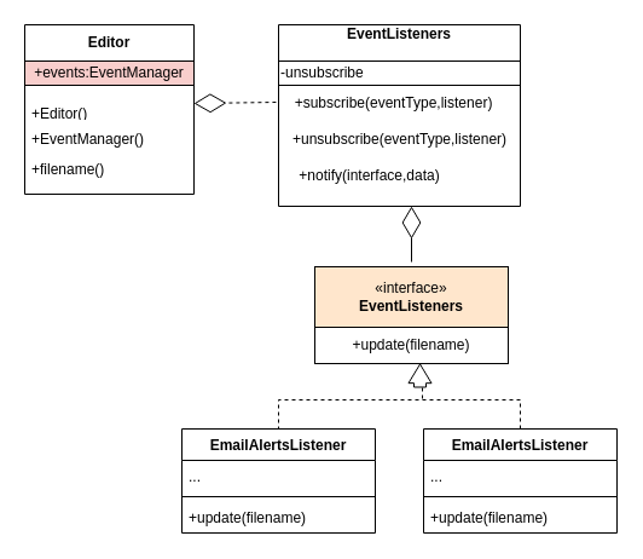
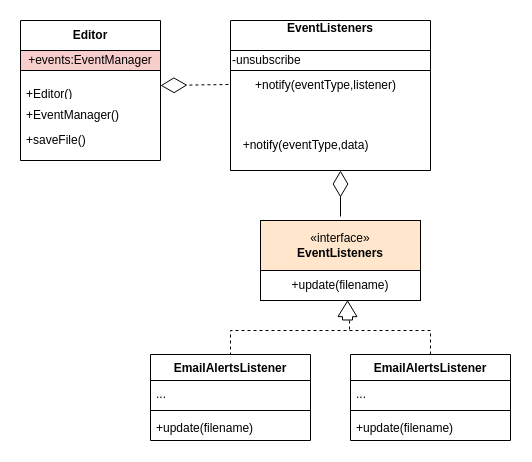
- <mxCell id="9" value="+subscribe(eventType,listener&lt;span style=&quot;background-color: transparent; color: light-dark(rgb(0, 0, 0), rgb(255, 255, 255));&quot;&gt;)&lt;/span&gt;" style="text;html=1;align=center;verticalAlign=middle;resizable=0;points=[];autosize=1;strokeColor=none;fillColor=none;" vertex="1" parent="7"><mxGeometry y="50" width="190" height="30" as="geometry" /></mxCell>
+ <mxCell id="9" value="+notify(eventType,listener&lt;span style=&quot;background-color: transparent; color: light-dark(rgb(0, 0, 0), rgb(255, 255, 255));&quot;&gt;)&lt;/span&gt;" style="text;html=1;align=center;verticalAlign=middle;resizable=0;points=[];autosize=1;strokeColor=none;fillColor=none;" vertex="1" parent="7"><mxGeometry y="50" width="190" height="30" as="geometry" /></mxCell>
- <mxCell id="10" value="+unsubscribe(eventType,listener&lt;span style=&quot;background-color: transparent; color: light-dark(rgb(0, 0, 0), rgb(255, 255, 255));&quot;&gt;)&lt;/span&gt;" style="text;html=1;align=center;verticalAlign=middle;resizable=0;points=[];autosize=1;strokeColor=none;fillColor=none;" vertex="1" parent="7"><mxGeometry y="80" width="200" height="30" as="geometry" /></mxCell>
- <mxCell id="6" value="+filename()&lt;div&gt;&lt;br&gt;&lt;/div&gt;" style="text;strokeColor=none;fillColor=none;align=left;verticalAlign=middle;spacingLeft=4;spacingRight=4;overflow=hidden;points=[[0,0.5],[1,0.5]];portConstraint=eastwest;rotatable=0;whiteSpace=wrap;html=1;" vertex="1" parent="2"><mxGeometry y="110" width="140" height="30" as="geometry" /></mxCell>
+ <mxCell id="6" value="+saveFile()&lt;div&gt;&lt;br&gt;&lt;/div&gt;" style="text;strokeColor=none;fillColor=none;align=left;verticalAlign=middle;spacingLeft=4;spacingRight=4;overflow=hidden;points=[[0,0.5],[1,0.5]];portConstraint=eastwest;rotatable=0;whiteSpace=wrap;html=1;" vertex="1" parent="2"><mxGeometry y="110" width="140" height="30" as="geometry" /></mxCell>
- <mxCell id="11" value="+notify(interface,data&lt;span style=&quot;background-color: transparent; color: light-dark(rgb(0, 0, 0), rgb(255, 255, 255));&quot;&gt;)&lt;/span&gt;" style="text;html=1;align=center;verticalAlign=middle;resizable=0;points=[];autosize=1;strokeColor=none;fillColor=none;" vertex="1" parent="7"><mxGeometry y="110" width="150" height="30" as="geometry" /></mxCell>
+ <mxCell id="11" value="+notify(eventType,data&lt;span style=&quot;background-color: transparent; color: light-dark(rgb(0, 0, 0), rgb(255, 255, 255));&quot;&gt;)&lt;/span&gt;" style="text;html=1;align=center;verticalAlign=middle;resizable=0;points=[];autosize=1;strokeColor=none;fillColor=none;" vertex="1" parent="7"><mxGeometry y="110" width="150" height="30" as="geometry" /></mxCell>
